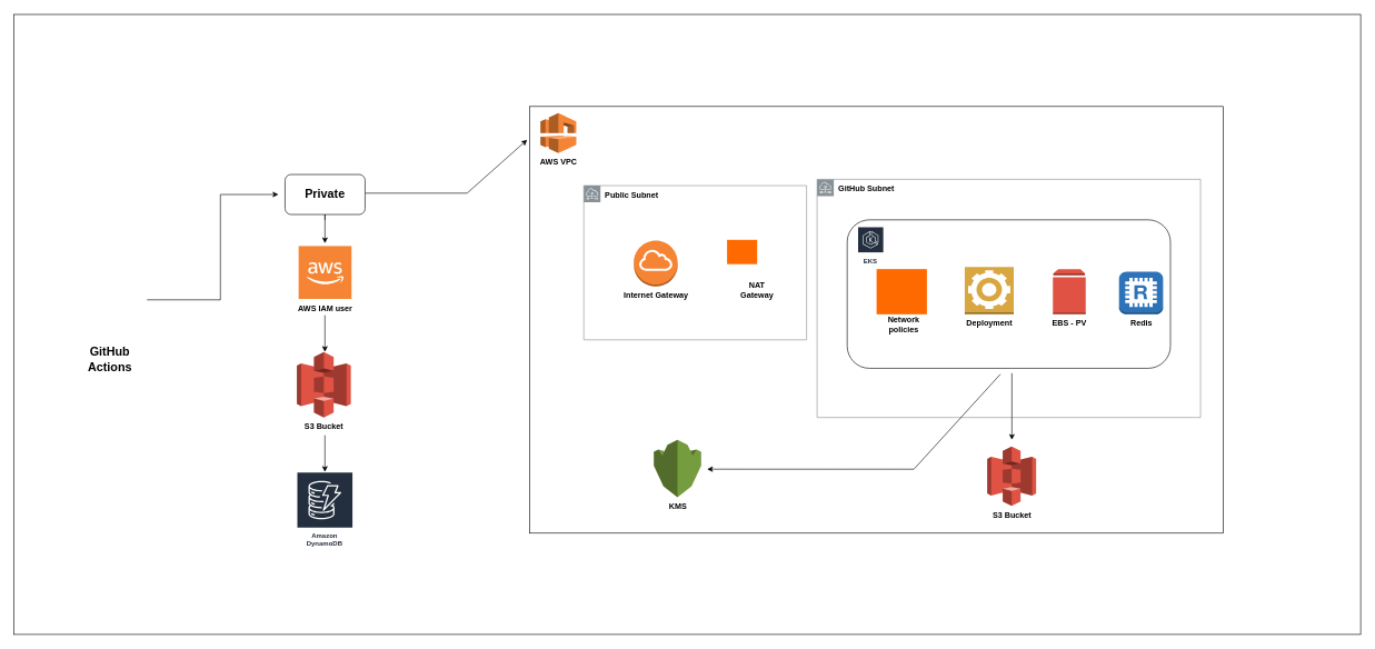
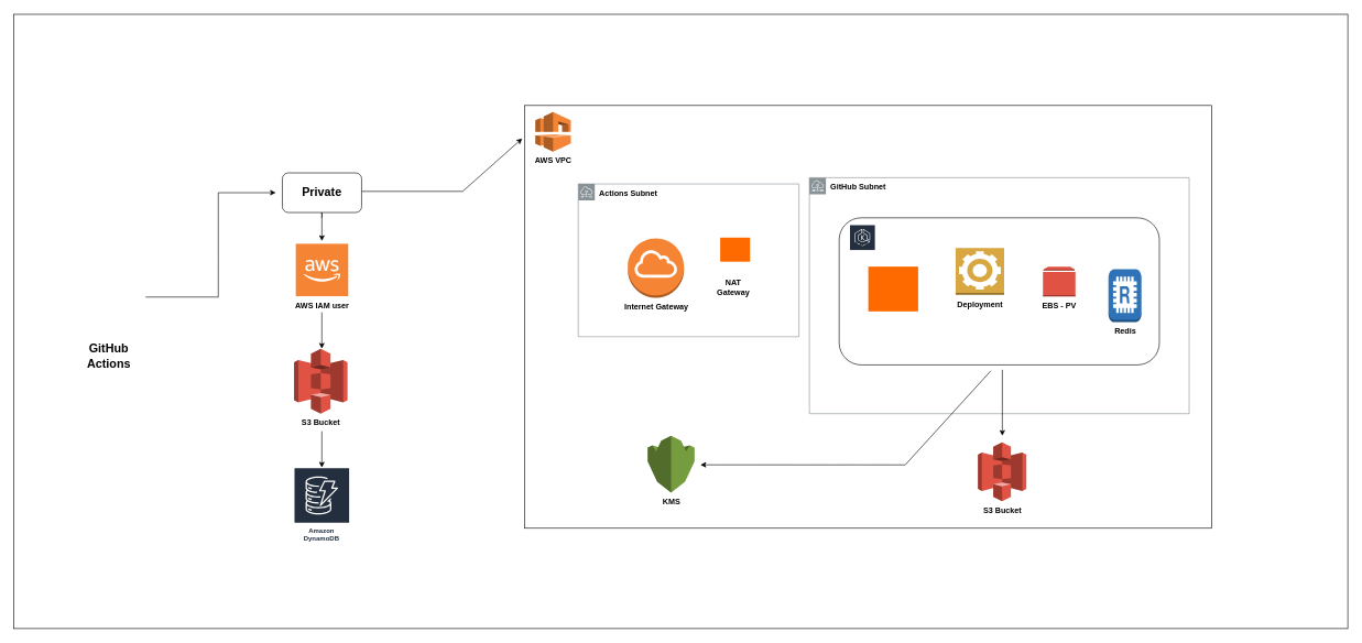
- <mxCell id="13" value="&lt;b&gt;&lt;font style=&quot;color: rgb(0, 0, 0);&quot;&gt;Public Subnet&lt;/font&gt;&lt;/b&gt;" style="sketch=0;outlineConnect=0;gradientColor=none;html=1;whiteSpace=wrap;fontSize=12;fontStyle=0;shape=mxgraph.aws4.group;grIcon=mxgraph.aws4.group_subnet;strokeColor=#879196;fillColor=none;verticalAlign=top;align=left;spacingLeft=30;fontColor=#879196;dashed=0;" vertex="1" parent="10"><mxGeometry x="-195.02" y="-81.28" width="334.07" height="231.28" as="geometry" /></mxCell>
+ <mxCell id="13" value="&lt;b&gt;&lt;font style=&quot;color: rgb(0, 0, 0);&quot;&gt;Actions Subnet&lt;/font&gt;&lt;/b&gt;" style="sketch=0;outlineConnect=0;gradientColor=none;html=1;whiteSpace=wrap;fontSize=12;fontStyle=0;shape=mxgraph.aws4.group;grIcon=mxgraph.aws4.group_subnet;strokeColor=#879196;fillColor=none;verticalAlign=top;align=left;spacingLeft=30;fontColor=#879196;dashed=0;" vertex="1" parent="10"><mxGeometry x="-195.02" y="-81.28" width="334.07" height="231.28" as="geometry" /></mxCell>
- <mxCell id="22" value="&lt;div&gt;EKS&lt;/div&gt;" style="sketch=0;outlineConnect=0;fontColor=#232F3E;gradientColor=none;strokeColor=#ffffff;fillColor=#232F3E;dashed=0;verticalLabelPosition=middle;verticalAlign=bottom;align=center;html=1;whiteSpace=wrap;fontSize=10;fontStyle=1;spacing=3;shape=mxgraph.aws4.productIcon;prIcon=mxgraph.aws4.eks;" vertex="1" parent="1"><mxGeometry x="1285.424" y="339.124" width="39.662" height="60.743" as="geometry" /></mxCell>
+ <mxCell id="22" value="&lt;div&gt;EKS&lt;/div&gt;" style="sketch=0;outlineConnect=0;fontColor=#232F3E;gradientColor=none;strokeColor=#ffffff;fillColor=#232F3E;dashed=0;verticalLabelPosition=middle;verticalAlign=bottom;align=center;html=1;whiteSpace=wrap;fontSize=10;fontStyle=1;spacing=3;shape=mxgraph.aws4.productIcon;prIcon=mxgraph.aws4.eks;" vertex="1" parent="1"><mxGeometry x="1285.424" y="339.124" width="39.662" height="40" as="geometry" /></mxCell>
- <mxCell id="14" value="&lt;b&gt;Internet Gateway&lt;/b&gt;" style="outlineConnect=0;dashed=0;verticalLabelPosition=bottom;verticalAlign=top;align=center;html=1;shape=mxgraph.aws3.internet_gateway;fillColor=#F58534;gradientColor=none;" vertex="1" parent="9"><mxGeometry x="30" y="41.28" width="65.86" height="68.72" as="geometry" /></mxCell>
+ <mxCell id="14" value="&lt;b&gt;Internet Gateway&lt;/b&gt;" style="outlineConnect=0;dashed=0;verticalLabelPosition=bottom;verticalAlign=top;align=center;html=1;shape=mxgraph.aws3.internet_gateway;fillColor=#F58534;gradientColor=none;" vertex="1" parent="9"><mxGeometry x="30" y="41.28" width="85" height="90" as="geometry" /></mxCell>
- <mxCell id="12" value="&lt;b&gt;NAT &lt;br&gt;Gateway&lt;/b&gt;" style="text;html=1;align=center;verticalAlign=middle;whiteSpace=wrap;rounded=0;" vertex="1" parent="10"><mxGeometry x="25" y="53.847" width="80.0" height="44.873" as="geometry" /></mxCell>
+ <mxCell id="12" value="&lt;b&gt;NAT &lt;br&gt;Gateway&lt;/b&gt;" style="text;html=1;align=center;verticalAlign=middle;whiteSpace=wrap;rounded=0;" vertex="1" parent="10"><mxGeometry y="53.847" width="80.0" height="44.873" as="geometry" /></mxCell>
- <mxCell id="23" value="&lt;b&gt;Deployment&lt;/b&gt;" style="outlineConnect=0;dashed=0;verticalLabelPosition=bottom;verticalAlign=top;align=center;html=1;shape=mxgraph.aws3.worker;fillColor=#D9A741;gradientColor=none;" vertex="1" parent="1"><mxGeometry x="1446.273" y="399.867" width="73.451" height="70.867" as="geometry" /></mxCell>
+ <mxCell id="23" value="&lt;b&gt;Deployment&lt;/b&gt;" style="outlineConnect=0;dashed=0;verticalLabelPosition=bottom;verticalAlign=top;align=center;html=1;shape=mxgraph.aws3.worker;fillColor=#D9A741;gradientColor=none;" vertex="1" parent="1"><mxGeometry x="1446.273" y="374.867" width="73.451" height="70.867" as="geometry" /></mxCell>
- <mxCell id="24" value="&lt;b&gt;EBS - PV&lt;/b&gt;" style="outlineConnect=0;dashed=0;verticalLabelPosition=bottom;verticalAlign=top;align=center;html=1;shape=mxgraph.aws3.volume;fillColor=#E05243;gradientColor=none;" vertex="1" parent="1"><mxGeometry x="1578.478" y="402.904" width="49.213" height="67.83" as="geometry" /></mxCell>
+ <mxCell id="24" value="&lt;b&gt;EBS - PV&lt;/b&gt;" style="outlineConnect=0;dashed=0;verticalLabelPosition=bottom;verticalAlign=top;align=center;html=1;shape=mxgraph.aws3.volume;fillColor=#E05243;gradientColor=none;" vertex="1" parent="1"><mxGeometry x="1578.478" y="402.904" width="49.213" height="45" as="geometry" /></mxCell>
- <mxCell id="25" value="&lt;b&gt;Redis&lt;/b&gt;" style="outlineConnect=0;dashed=0;verticalLabelPosition=bottom;verticalAlign=top;align=center;html=1;shape=mxgraph.aws3.redis;fillColor=#2E73B8;gradientColor=none;" vertex="1" parent="1"><mxGeometry x="1677.632" y="406.953" width="66.103" height="63.78" as="geometry" /></mxCell>
+ <mxCell id="25" value="&lt;b&gt;Redis&lt;/b&gt;" style="outlineConnect=0;dashed=0;verticalLabelPosition=bottom;verticalAlign=top;align=center;html=1;shape=mxgraph.aws3.redis;fillColor=#2E73B8;gradientColor=none;" vertex="1" parent="1"><mxGeometry x="1677.632" y="406.953" width="50" height="80" as="geometry" /></mxCell>
- <mxCell id="27" value="&lt;b&gt;Network policies&lt;/b&gt;" style="text;html=1;align=center;verticalAlign=middle;whiteSpace=wrap;rounded=0;" vertex="1" parent="1"><mxGeometry x="1322.078" y="470.734" width="66.103" height="30.371" as="geometry" /></mxCell>
